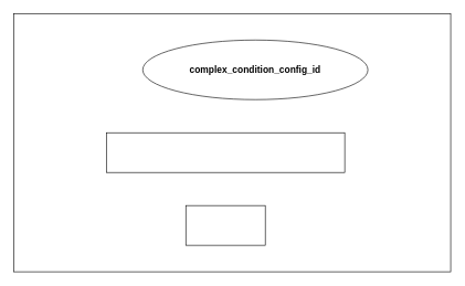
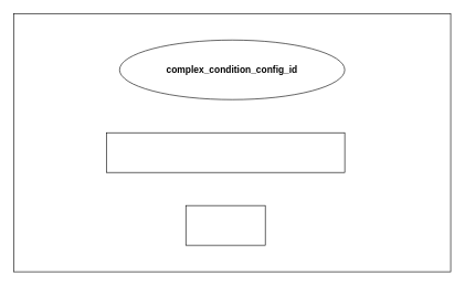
- <mxCell id="5" value="&#10;&#10;&lt;h3&gt;complex_condition_config_id&lt;/h3&gt;&#10;&#10;" style="ellipse;whiteSpace=wrap;html=1;" vertex="1" parent="1"><mxGeometry x="215" y="60" width="340" height="90" as="geometry" /></mxCell>
+ <mxCell id="5" value="&#10;&#10;&lt;h3&gt;complex_condition_config_id&lt;/h3&gt;&#10;&#10;" style="ellipse;whiteSpace=wrap;html=1;" vertex="1" parent="1"><mxGeometry x="180" y="60" width="340" height="90" as="geometry" /></mxCell>
